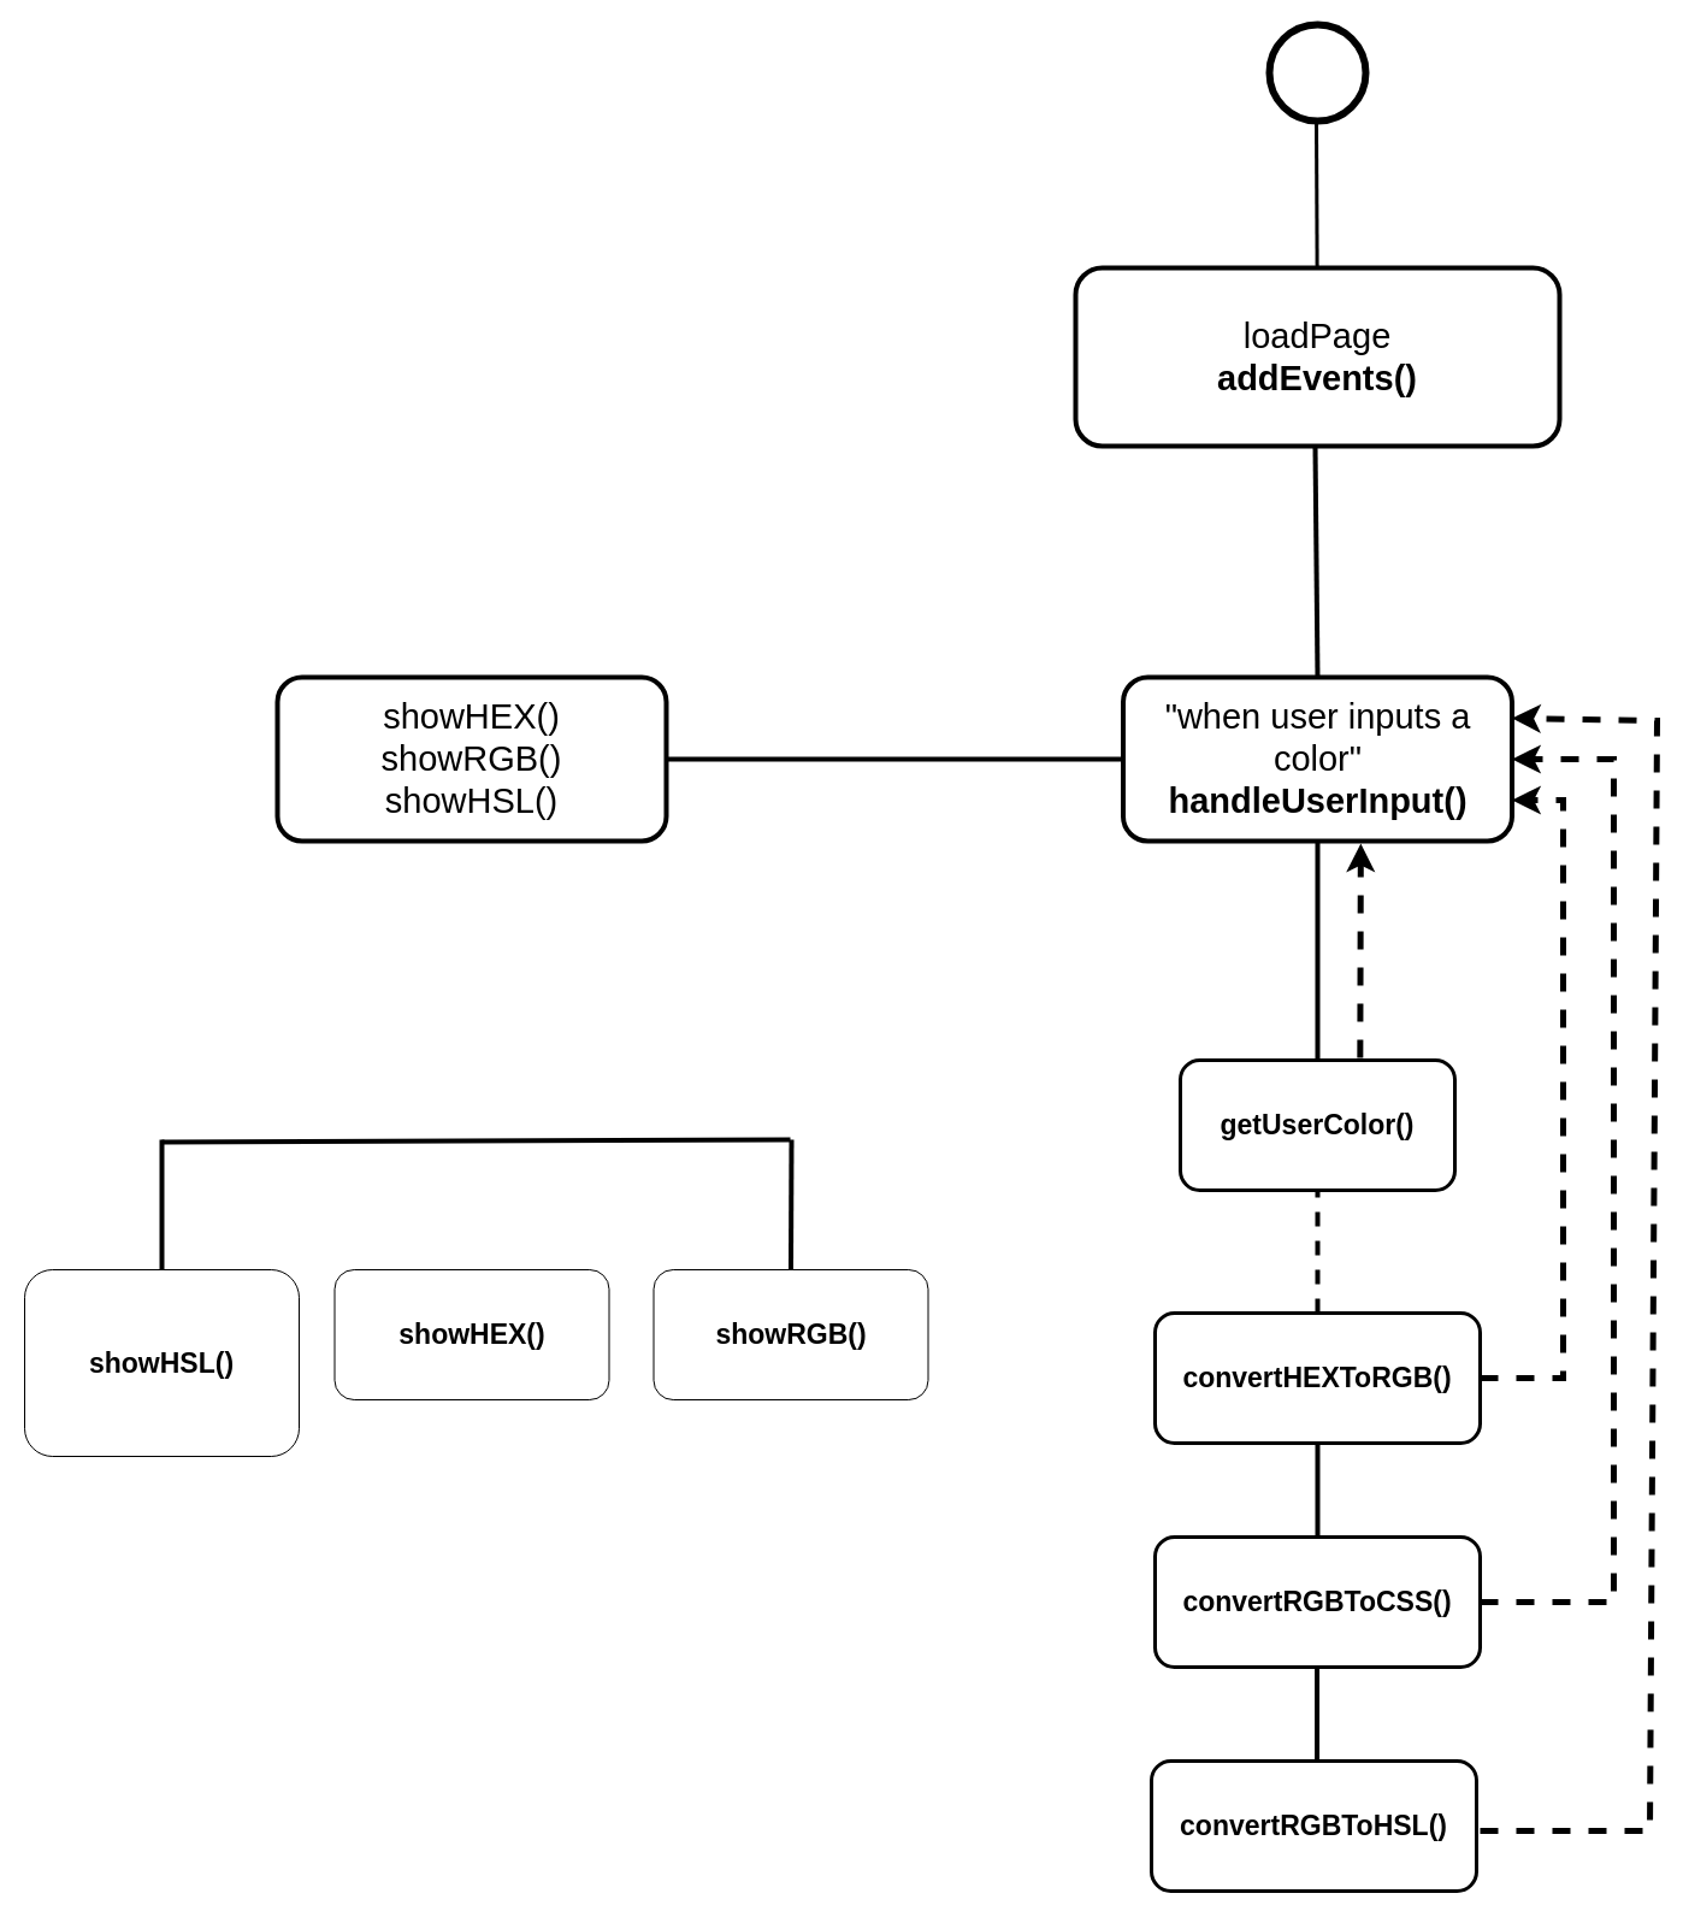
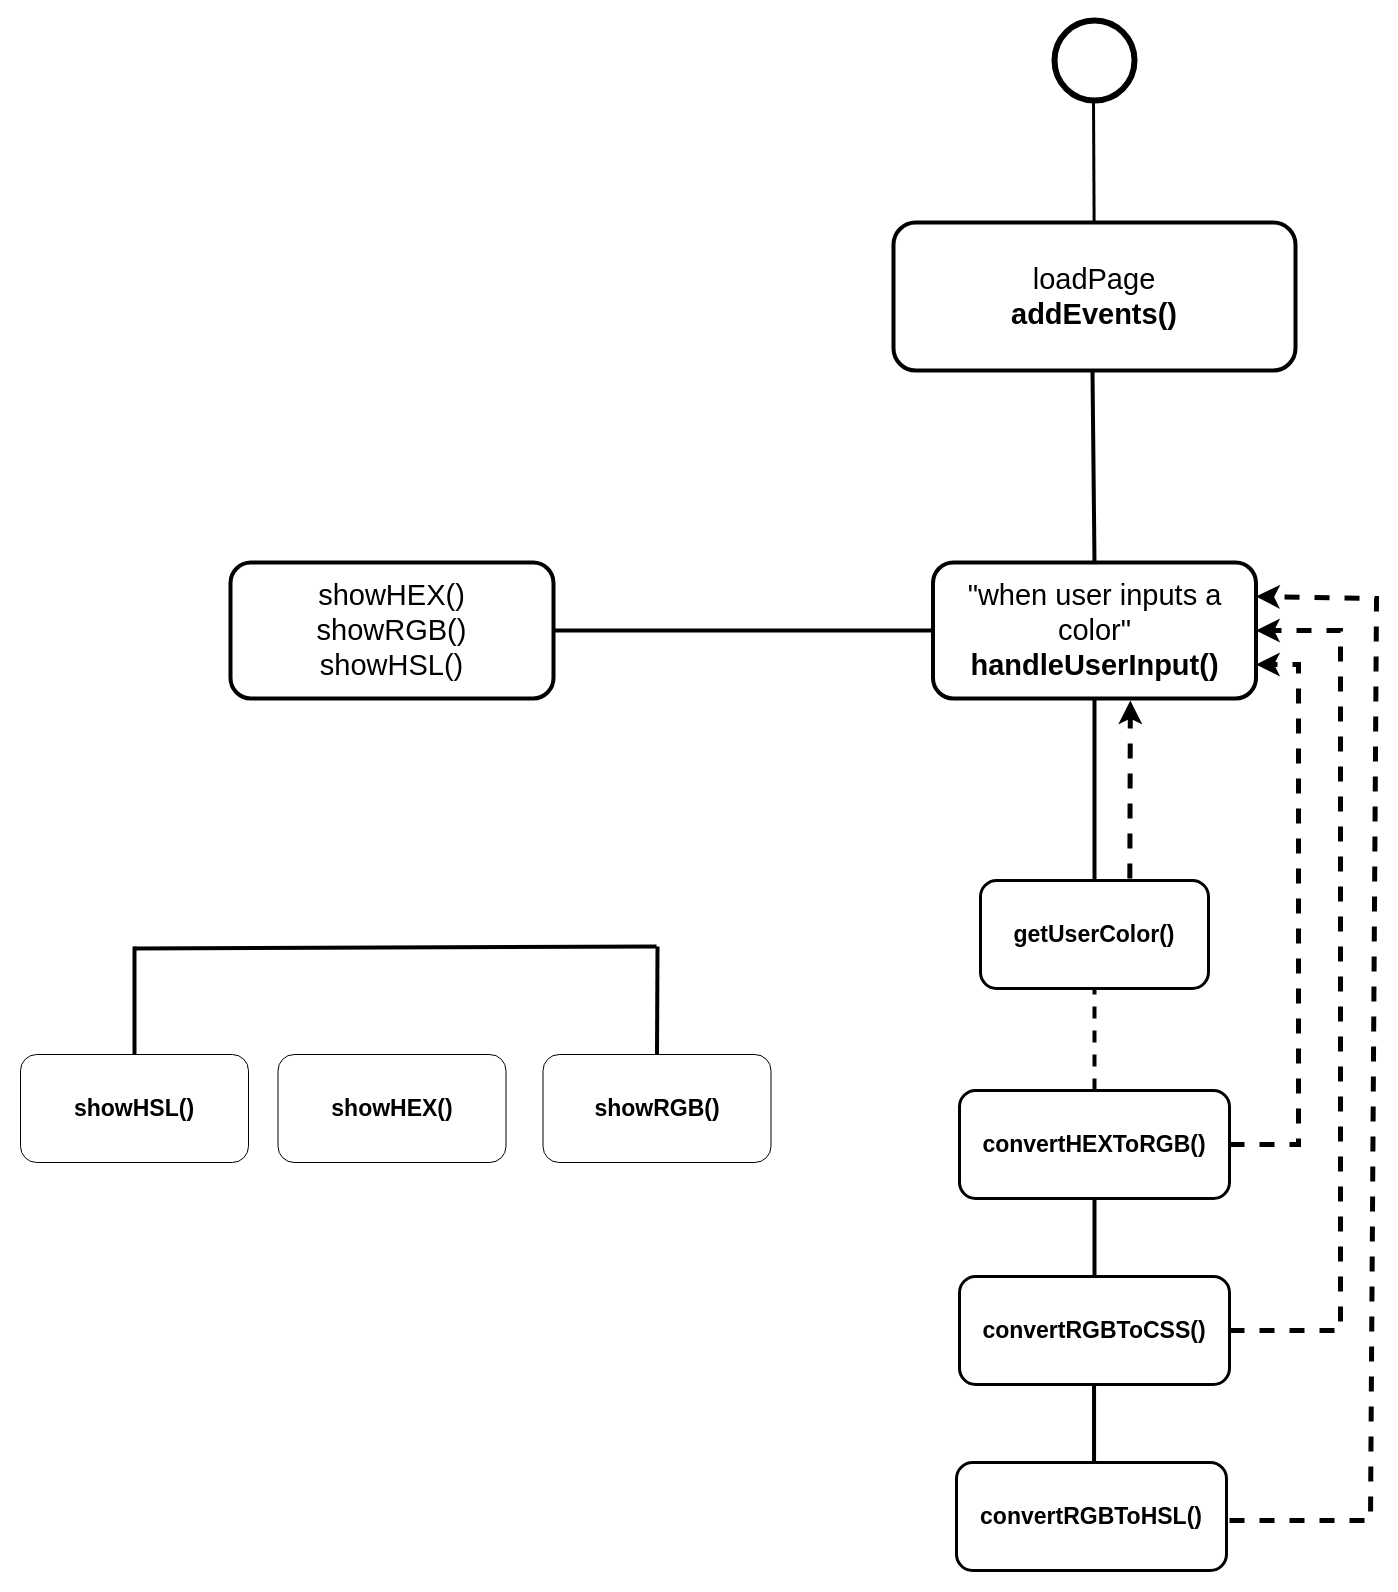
- <mxCell id="11" value="&lt;font size=&quot;1&quot; style=&quot;&quot;&gt;&lt;b style=&quot;font-size: 23px;&quot;&gt;showHSL()&lt;/b&gt;&lt;/font&gt;" style="rounded=1;whiteSpace=wrap;html=1;" parent="1" vertex="1"><mxGeometry x="20" y="1054" width="228" height="155" as="geometry" /></mxCell>
+ <mxCell id="11" value="&lt;font size=&quot;1&quot; style=&quot;&quot;&gt;&lt;b style=&quot;font-size: 23px;&quot;&gt;showHSL()&lt;/b&gt;&lt;/font&gt;" style="rounded=1;whiteSpace=wrap;html=1;" parent="1" vertex="1"><mxGeometry x="20" y="1054" width="228" height="108" as="geometry" /></mxCell>
